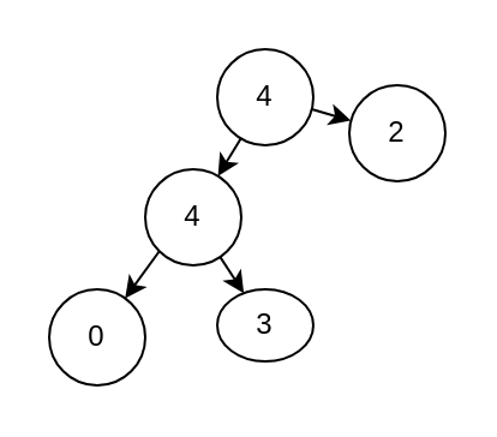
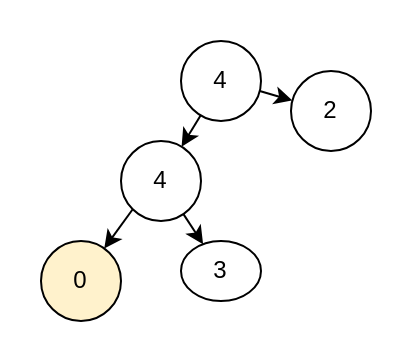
- <mxCell id="9" value="0" style="ellipse;whiteSpace=wrap;html=1;aspect=fixed;" vertex="1" parent="1"><mxGeometry x="20" y="120" width="40" height="40" as="geometry" /></mxCell>
+ <mxCell id="9" value="0" style="ellipse;whiteSpace=wrap;html=1;aspect=fixed;fillColor=#fff2cc;" vertex="1" parent="1"><mxGeometry x="20" y="120" width="40" height="40" as="geometry" /></mxCell>
